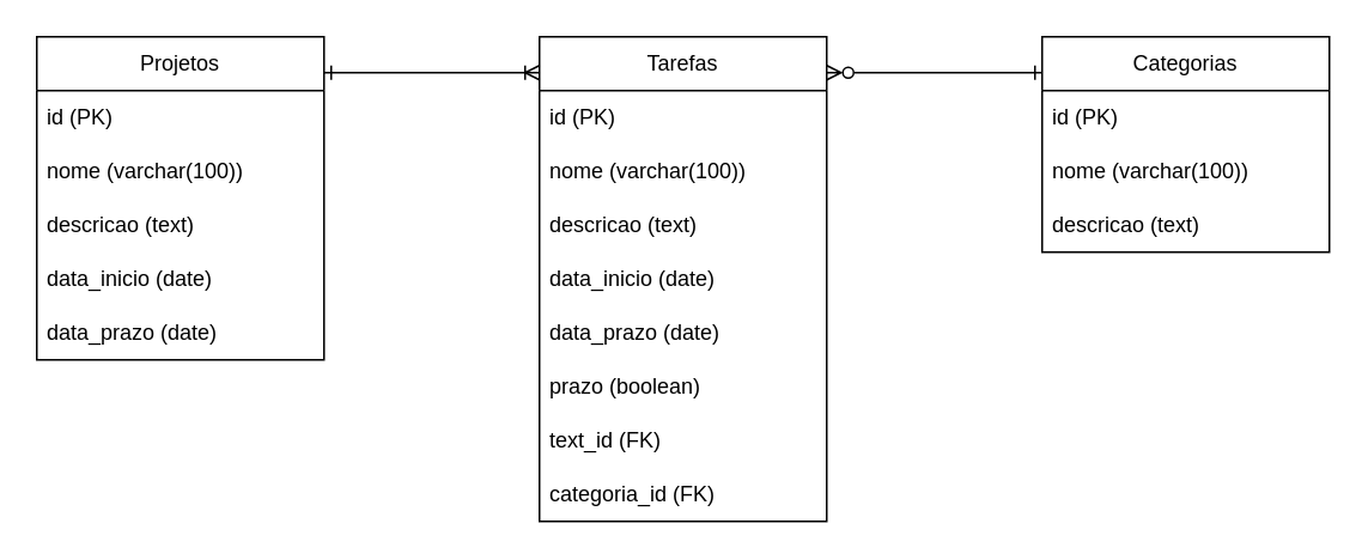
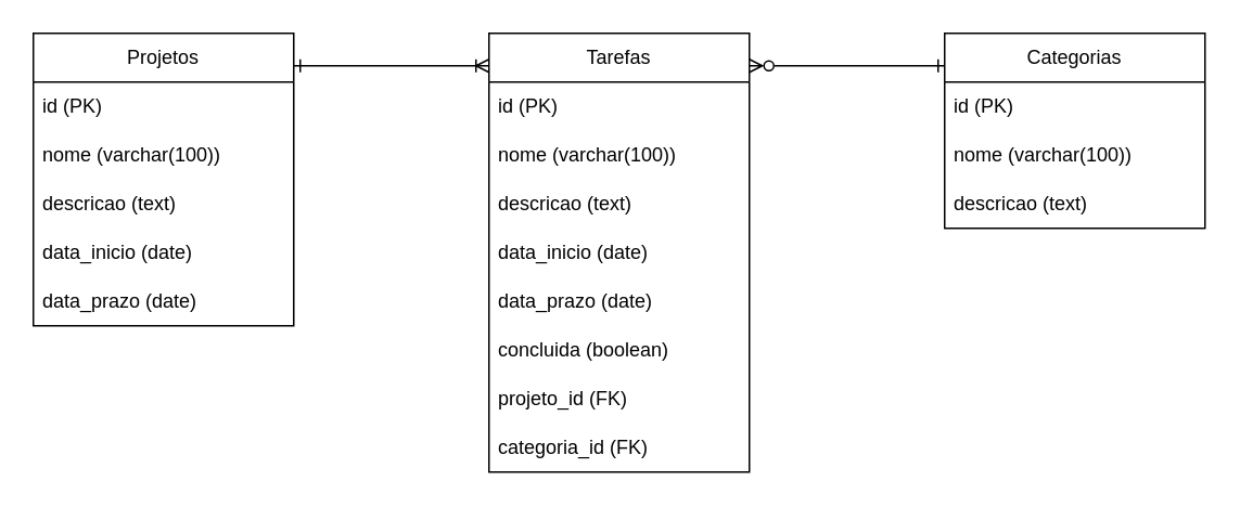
- <mxCell id="14" value="prazo (boolean)" style="text;strokeColor=none;fillColor=none;align=left;verticalAlign=middle;spacingLeft=4;spacingRight=4;overflow=hidden;points=[[0,0.5],[1,0.5]];portConstraint=eastwest;rotatable=0;whiteSpace=wrap;html=1;" vertex="1" parent="8"><mxGeometry y="180" width="160" height="30" as="geometry" /></mxCell>
+ <mxCell id="14" value="concluida (boolean)" style="text;strokeColor=none;fillColor=none;align=left;verticalAlign=middle;spacingLeft=4;spacingRight=4;overflow=hidden;points=[[0,0.5],[1,0.5]];portConstraint=eastwest;rotatable=0;whiteSpace=wrap;html=1;" vertex="1" parent="8"><mxGeometry y="180" width="160" height="30" as="geometry" /></mxCell>
- <mxCell id="15" value="text_id (FK)" style="text;strokeColor=none;fillColor=none;align=left;verticalAlign=middle;spacingLeft=4;spacingRight=4;overflow=hidden;points=[[0,0.5],[1,0.5]];portConstraint=eastwest;rotatable=0;whiteSpace=wrap;html=1;" vertex="1" parent="8"><mxGeometry y="210" width="160" height="30" as="geometry" /></mxCell>
+ <mxCell id="15" value="projeto_id (FK)" style="text;strokeColor=none;fillColor=none;align=left;verticalAlign=middle;spacingLeft=4;spacingRight=4;overflow=hidden;points=[[0,0.5],[1,0.5]];portConstraint=eastwest;rotatable=0;whiteSpace=wrap;html=1;" vertex="1" parent="8"><mxGeometry y="210" width="160" height="30" as="geometry" /></mxCell>
